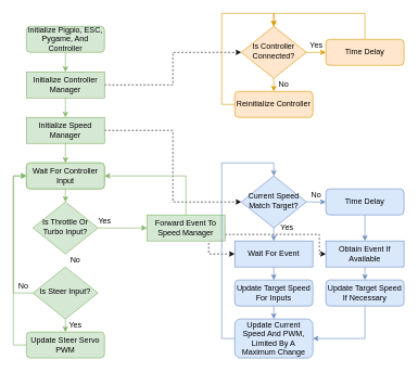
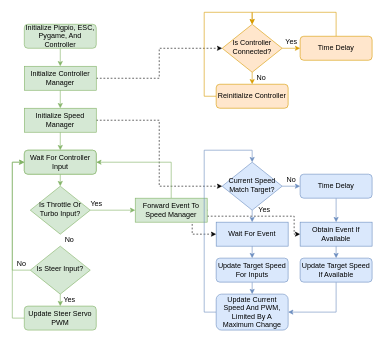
- <mxCell id="40" value="Update Target Speed If Necessary" style="rounded=1;whiteSpace=wrap;html=1;fontSize=12;glass=0;strokeWidth=1;shadow=0;fillColor=#dae8fc;strokeColor=#6c8ebf;" vertex="1" parent="1"><mxGeometry x="500" y="430" width="120" height="40" as="geometry" /></mxCell>
+ <mxCell id="40" value="Update Target Speed If Available" style="rounded=1;whiteSpace=wrap;html=1;fontSize=12;glass=0;strokeWidth=1;shadow=0;fillColor=#dae8fc;strokeColor=#6c8ebf;" vertex="1" parent="1"><mxGeometry x="500" y="430" width="120" height="40" as="geometry" /></mxCell>
